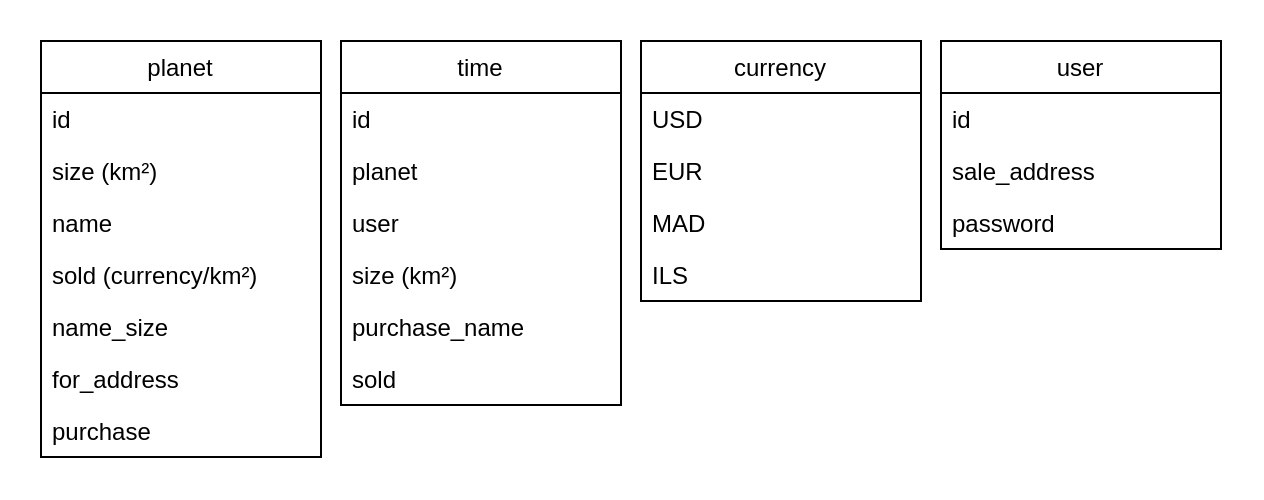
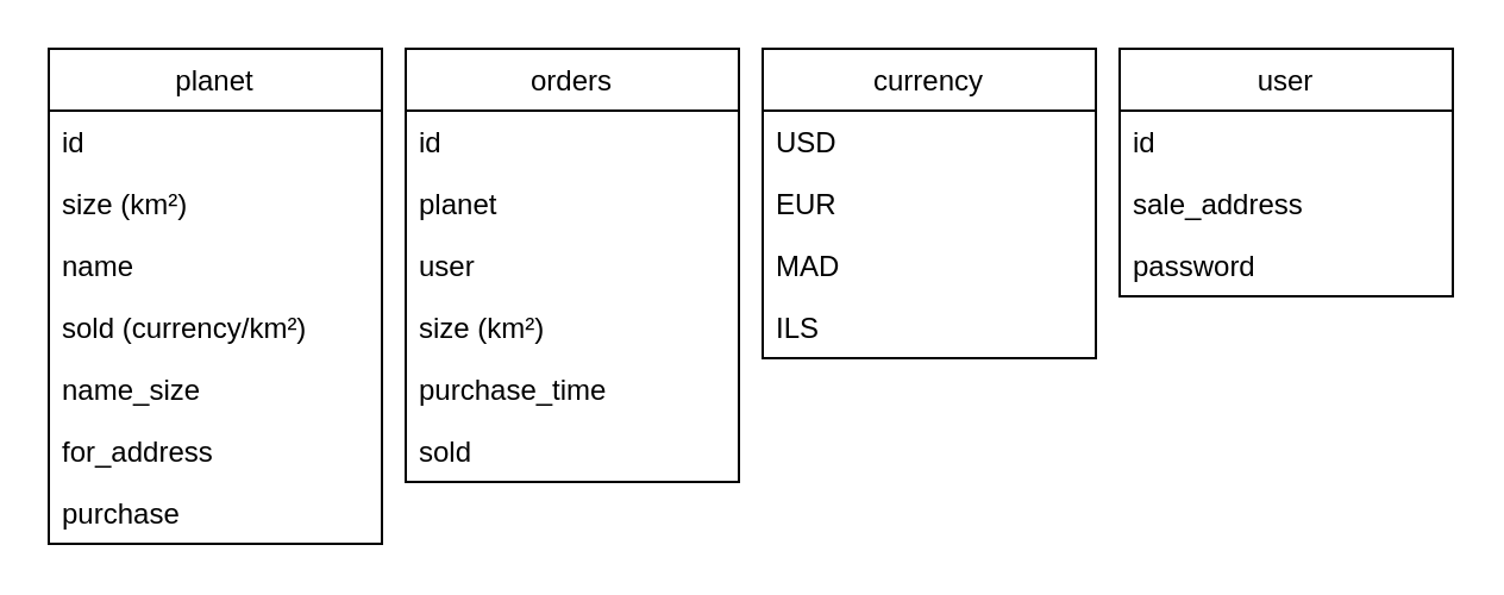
- <mxCell id="10" value="time" style="swimlane;fontStyle=0;childLayout=stackLayout;horizontal=1;startSize=26;fillColor=none;horizontalStack=0;resizeParent=1;resizeParentMax=0;resizeLast=0;collapsible=1;marginBottom=0;" vertex="1" parent="1"><mxGeometry x="170" y="20" width="140" height="182" as="geometry" /></mxCell>
+ <mxCell id="10" value="orders" style="swimlane;fontStyle=0;childLayout=stackLayout;horizontal=1;startSize=26;fillColor=none;horizontalStack=0;resizeParent=1;resizeParentMax=0;resizeLast=0;collapsible=1;marginBottom=0;" vertex="1" parent="1"><mxGeometry x="170" y="20" width="140" height="182" as="geometry" /></mxCell>
- <mxCell id="15" value="purchase_name" style="text;strokeColor=none;fillColor=none;align=left;verticalAlign=top;spacingLeft=4;spacingRight=4;overflow=hidden;rotatable=0;points=[[0,0.5],[1,0.5]];portConstraint=eastwest;" vertex="1" parent="10"><mxGeometry y="130" width="140" height="26" as="geometry" /></mxCell>
+ <mxCell id="15" value="purchase_time" style="text;strokeColor=none;fillColor=none;align=left;verticalAlign=top;spacingLeft=4;spacingRight=4;overflow=hidden;rotatable=0;points=[[0,0.5],[1,0.5]];portConstraint=eastwest;" vertex="1" parent="10"><mxGeometry y="130" width="140" height="26" as="geometry" /></mxCell>
